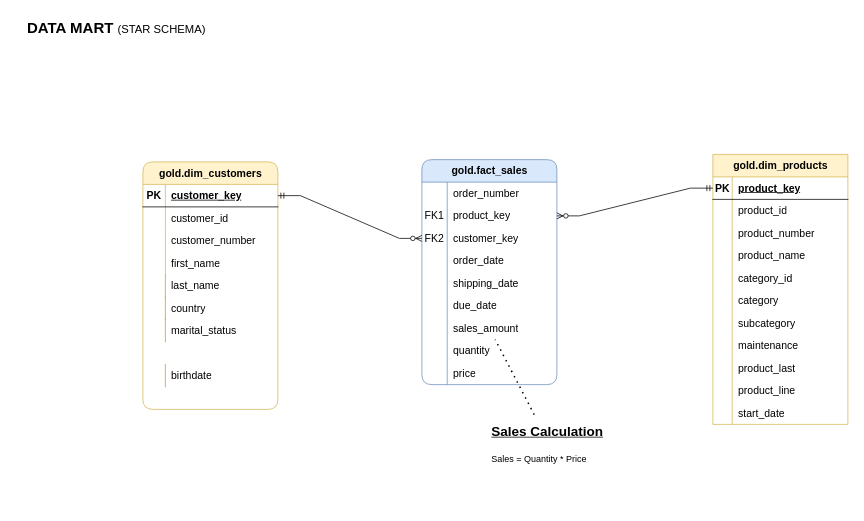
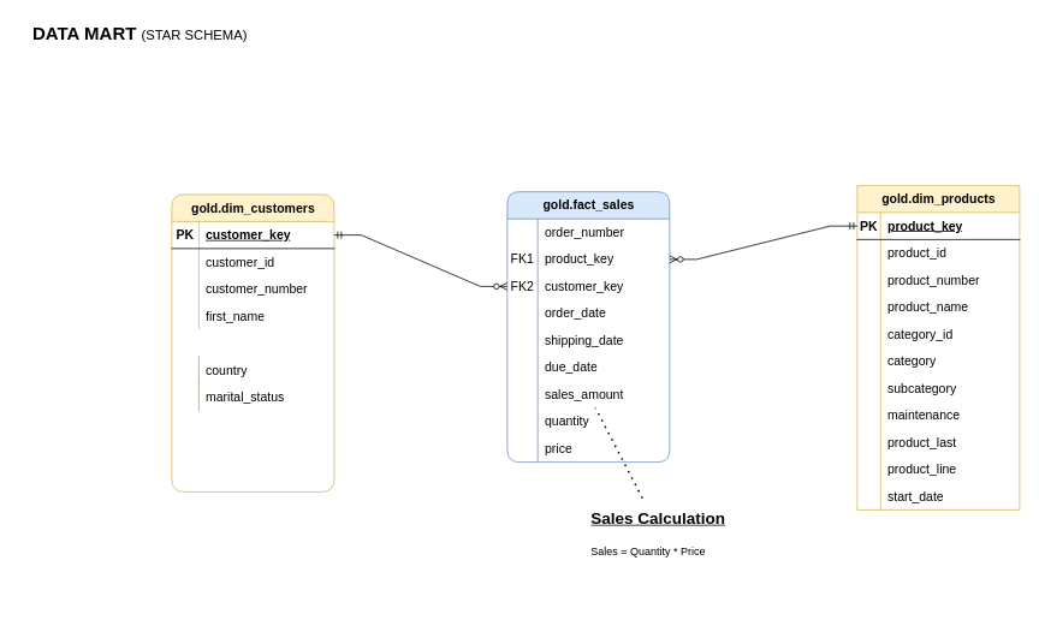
- <mxCell id="52" value="last_name" style="shape=partialRectangle;connectable=0;fillColor=none;top=0;left=1;bottom=0;right=0;align=left;spacingLeft=6;overflow=hidden;whiteSpace=wrap;html=1;strokeColor=#D79B00;fontSize=14;" vertex="1" parent="38"><mxGeometry x="30" y="150" width="150" height="30" as="geometry"><mxRectangle width="150" height="30" as="alternateBounds" /></mxGeometry></mxCell>
- <mxCell id="55" value="birthdate" style="shape=partialRectangle;connectable=0;fillColor=none;top=0;left=1;bottom=0;right=0;align=left;spacingLeft=6;overflow=hidden;whiteSpace=wrap;html=1;strokeColor=#D79B00;fontSize=14;" vertex="1" parent="38"><mxGeometry x="30" y="270" width="150" height="30" as="geometry"><mxRectangle width="150" height="30" as="alternateBounds" /></mxGeometry></mxCell>
